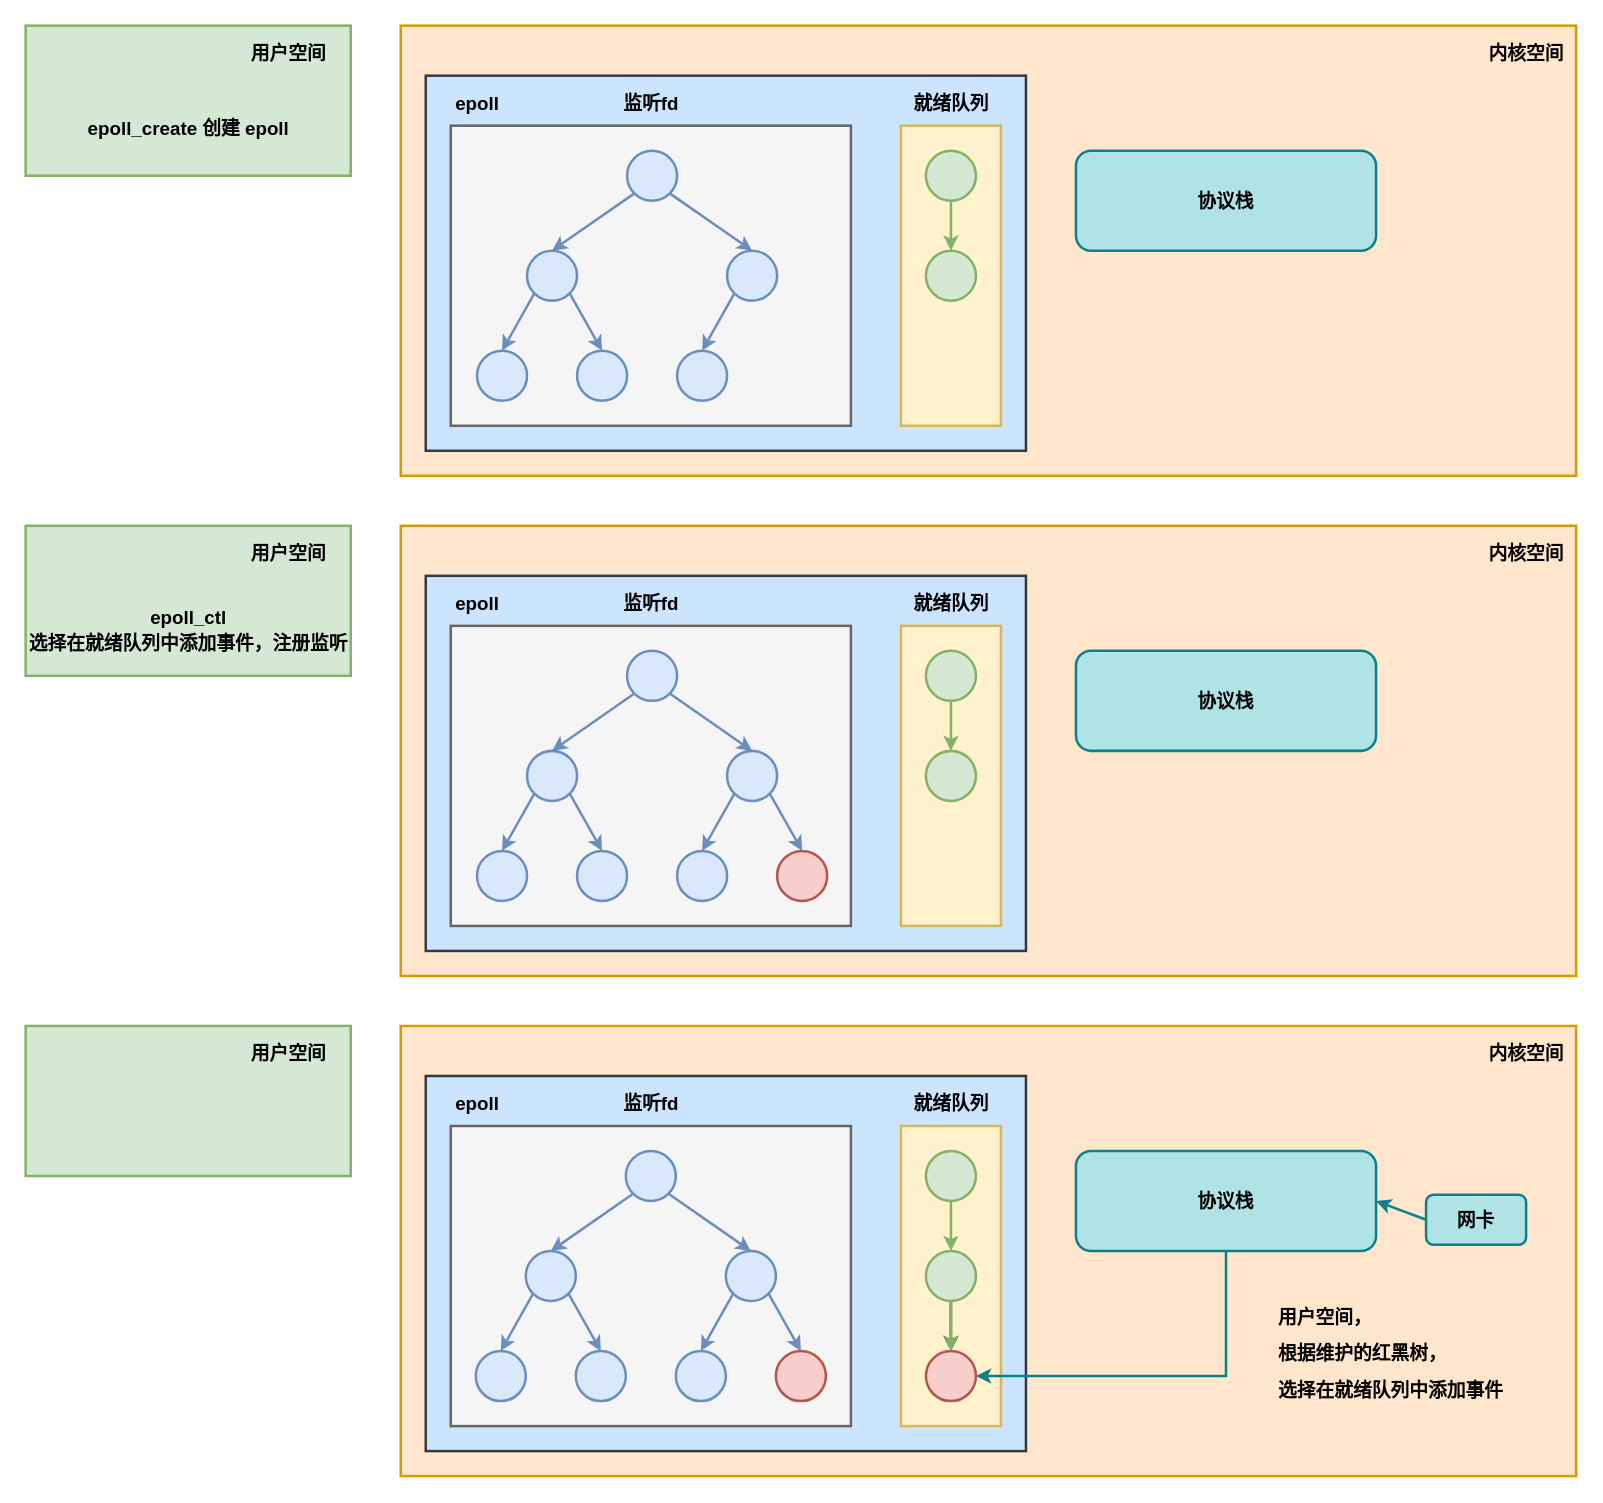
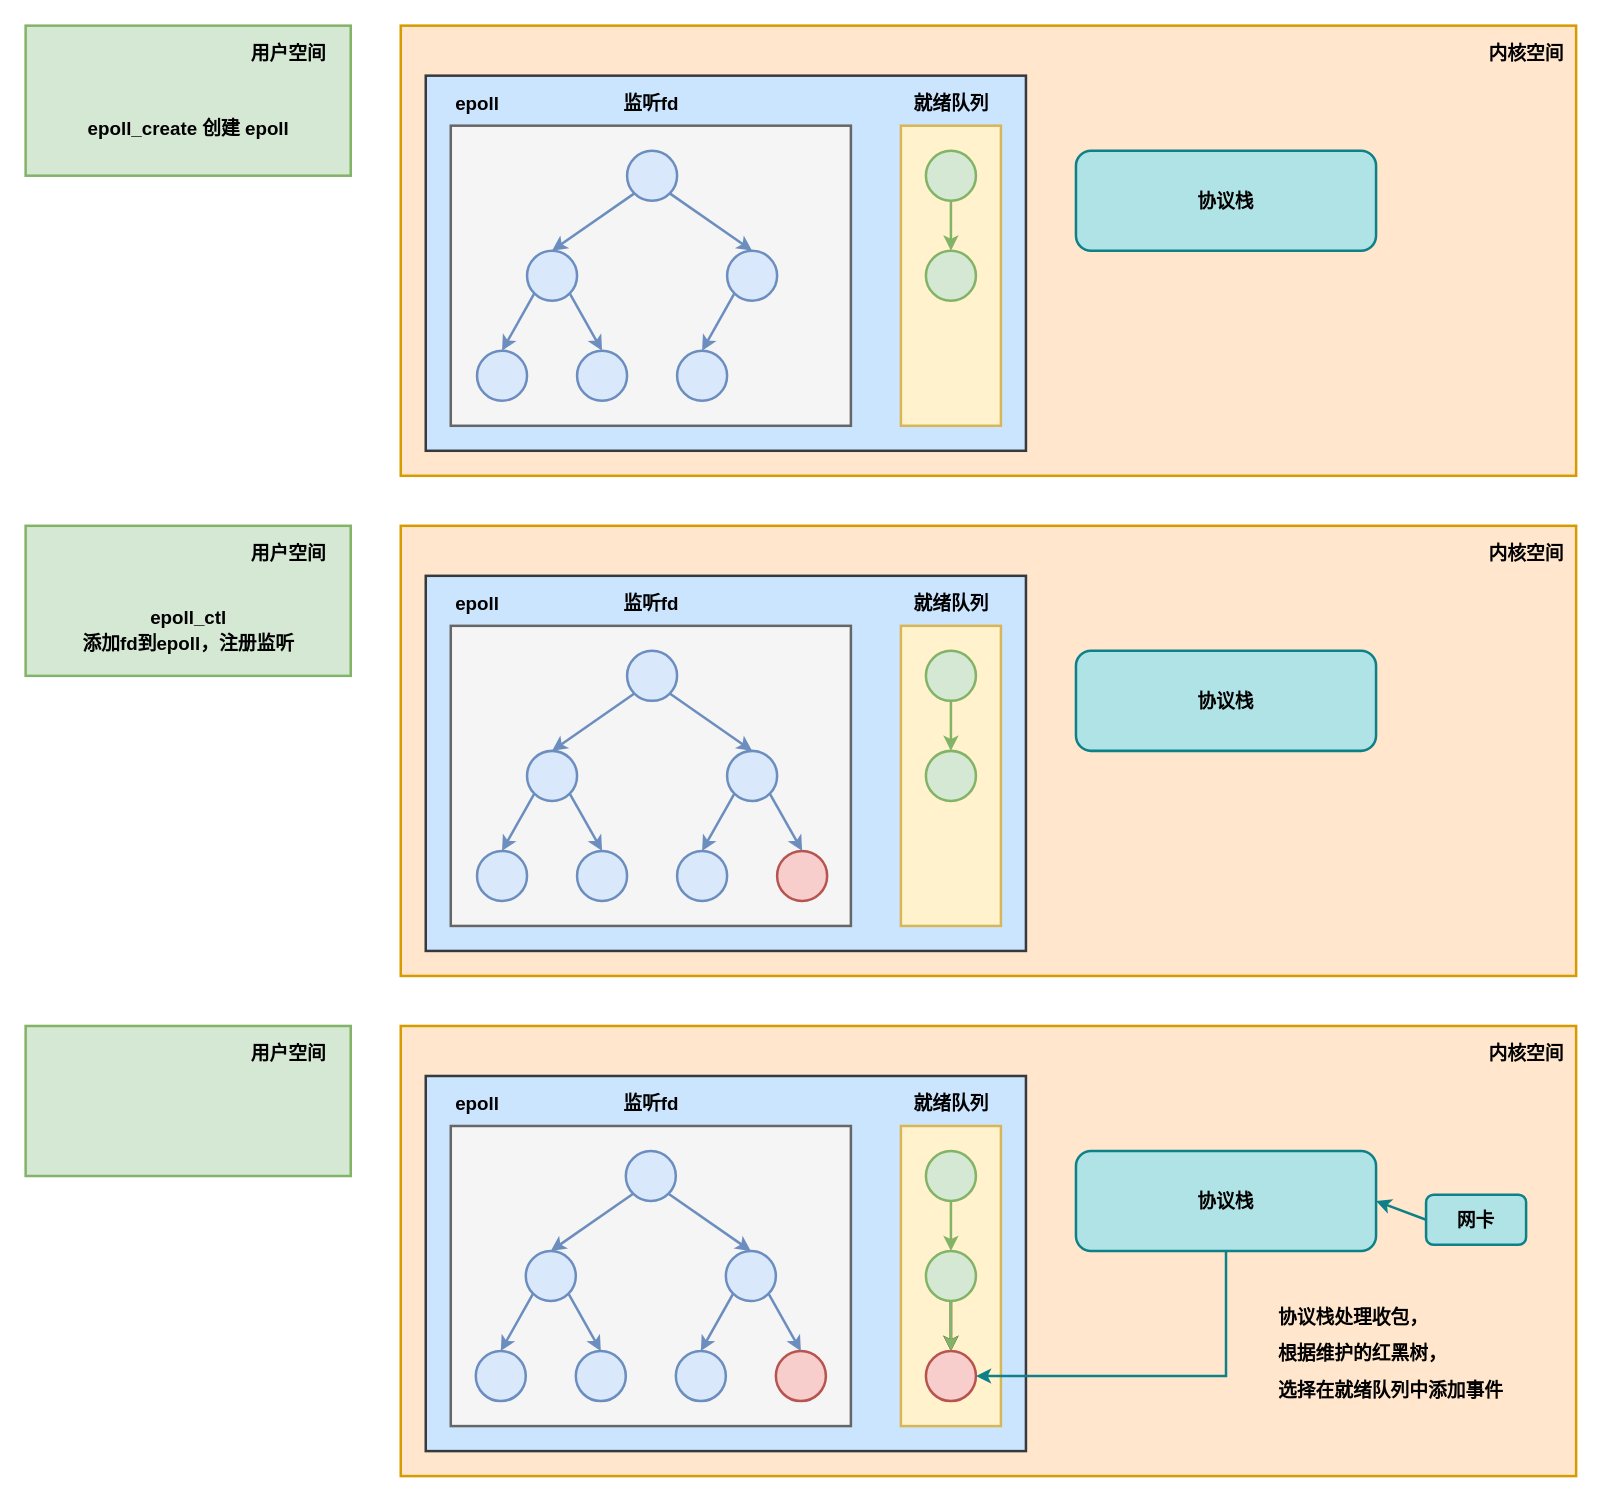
- <mxCell id="87" value="&lt;font style=&quot;font-size: 15px;&quot;&gt;epoll_ctl&lt;br&gt;&lt;div style=&quot;&quot;&gt;&lt;span style=&quot;background-color: initial;&quot;&gt;选择在就绪队列中添加事件，注册监听&lt;/span&gt;&lt;/div&gt;&lt;/font&gt;" style="text;strokeColor=none;fillColor=none;html=1;fontSize=24;fontStyle=1;verticalAlign=middle;align=center;shadow=0;sketch=0;fillStyle=auto;" vertex="1" parent="1"><mxGeometry x="20" y="460" width="260" height="80" as="geometry" /></mxCell>
+ <mxCell id="87" value="&lt;font style=&quot;font-size: 15px;&quot;&gt;epoll_ctl&lt;br&gt;&lt;div style=&quot;&quot;&gt;&lt;span style=&quot;background-color: initial;&quot;&gt;添加fd到epoll，注册监听&lt;/span&gt;&lt;/div&gt;&lt;/font&gt;" style="text;strokeColor=none;fillColor=none;html=1;fontSize=24;fontStyle=1;verticalAlign=middle;align=center;shadow=0;sketch=0;fillStyle=auto;" vertex="1" parent="1"><mxGeometry x="20" y="460" width="260" height="80" as="geometry" /></mxCell>
- <mxCell id="58" value="&lt;span style=&quot;font-size: 15px;&quot;&gt;用户空间，&lt;br&gt;根据维护的红黑树，&lt;br&gt;选择在就绪队列中添加事件&lt;/span&gt;" style="text;strokeColor=none;fillColor=none;html=1;fontSize=24;fontStyle=1;verticalAlign=middle;align=left;shadow=0;sketch=0;fillStyle=auto;" vertex="1" parent="1"><mxGeometry x="1020" y="1040" width="220" height="80" as="geometry" /></mxCell>
+ <mxCell id="58" value="&lt;span style=&quot;font-size: 15px;&quot;&gt;协议栈处理收包，&lt;br&gt;根据维护的红黑树，&lt;br&gt;选择在就绪队列中添加事件&lt;/span&gt;" style="text;strokeColor=none;fillColor=none;html=1;fontSize=24;fontStyle=1;verticalAlign=middle;align=left;shadow=0;sketch=0;fillStyle=auto;" vertex="1" parent="1"><mxGeometry x="1020" y="1040" width="220" height="80" as="geometry" /></mxCell>
